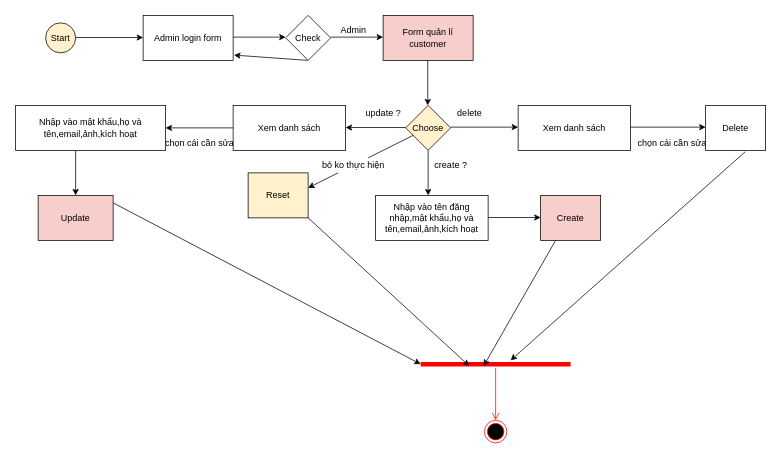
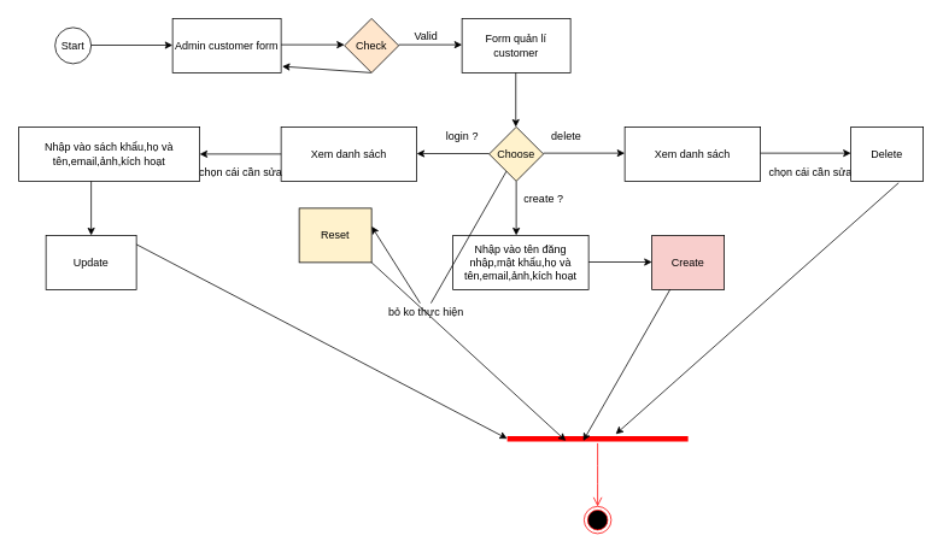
- <mxCell id="9" value="Admin" style="text;html=1;align=center;verticalAlign=middle;resizable=0;points=[];;autosize=1;" parent="1" vertex="1"><mxGeometry x="450" y="30" width="40" height="20" as="geometry" /></mxCell>
+ <mxCell id="9" value="Valid" style="text;html=1;align=center;verticalAlign=middle;resizable=0;points=[];;autosize=1;" parent="1" vertex="1"><mxGeometry x="450" y="30" width="40" height="20" as="geometry" /></mxCell>
- <mxCell id="2" value="Start" style="ellipse;whiteSpace=wrap;html=1;fillColor=#fff2cc;" parent="1" vertex="1"><mxGeometry x="60" y="30" width="40" height="40" as="geometry" /></mxCell>
+ <mxCell id="2" value="Start" style="ellipse;whiteSpace=wrap;html=1;" parent="1" vertex="1"><mxGeometry x="60" y="30" width="40" height="40" as="geometry" /></mxCell>
- <mxCell id="4" value="Admin login form" style="rounded=0;whiteSpace=wrap;html=1;" parent="1" vertex="1"><mxGeometry x="190" y="20" width="120" height="60" as="geometry" /></mxCell>
+ <mxCell id="4" value="Admin customer form" style="rounded=0;whiteSpace=wrap;html=1;" parent="1" vertex="1"><mxGeometry x="190" y="20" width="120" height="60" as="geometry" /></mxCell>
- <mxCell id="6" value="Check" style="rhombus;whiteSpace=wrap;html=1;" parent="1" vertex="1"><mxGeometry x="380" y="20" width="60" height="60" as="geometry" /></mxCell>
+ <mxCell id="6" value="Check" style="rhombus;whiteSpace=wrap;html=1;fillColor=#ffe6cc;" parent="1" vertex="1"><mxGeometry x="380" y="20" width="60" height="60" as="geometry" /></mxCell>
- <mxCell id="8" value="Form quản lí customer" style="rounded=0;whiteSpace=wrap;html=1;fillColor=#f8cecc;" parent="1" vertex="1"><mxGeometry x="510" y="20" width="120" height="60" as="geometry" /></mxCell>
+ <mxCell id="8" value="Form quản lí customer" style="rounded=0;whiteSpace=wrap;html=1;" parent="1" vertex="1"><mxGeometry x="510" y="20" width="120" height="60" as="geometry" /></mxCell>
- <mxCell id="22" value="update ?" style="text;html=1;align=center;verticalAlign=middle;resizable=0;points=[];;autosize=1;" parent="1" vertex="1"><mxGeometry x="480" y="140" width="60" height="20" as="geometry" /></mxCell>
+ <mxCell id="22" value="login ?" style="text;html=1;align=center;verticalAlign=middle;resizable=0;points=[];;autosize=1;" parent="1" vertex="1"><mxGeometry x="480" y="140" width="60" height="20" as="geometry" /></mxCell>
- <mxCell id="26" value="Nhập vào mật khẩu,họ và tên,email,ảnh,kích hoạt" style="rounded=0;whiteSpace=wrap;html=1;" parent="1" vertex="1"><mxGeometry x="20" y="140" width="200" height="60" as="geometry" /></mxCell>
+ <mxCell id="26" value="Nhập vào sách khẩu,họ và tên,email,ảnh,kích hoạt" style="rounded=0;whiteSpace=wrap;html=1;" parent="1" vertex="1"><mxGeometry x="20" y="140" width="200" height="60" as="geometry" /></mxCell>
- <mxCell id="37" value="bỏ ko thực hiện" style="text;html=1;align=center;verticalAlign=middle;resizable=0;points=[];;autosize=1;" parent="1" vertex="1"><mxGeometry x="420" y="210" width="100" height="20" as="geometry" /></mxCell>
+ <mxCell id="37" value="bỏ ko thực hiện" style="text;html=1;align=center;verticalAlign=middle;resizable=0;points=[];;autosize=1;" parent="1" vertex="1"><mxGeometry x="420" y="335" width="100" height="20" as="geometry" /></mxCell>
- <mxCell id="41" value="Update" style="rounded=0;whiteSpace=wrap;html=1;fillColor=#f8cecc;" vertex="1" parent="1"><mxGeometry x="50" y="260" width="100" height="60" as="geometry" /></mxCell>
+ <mxCell id="41" value="Update" style="rounded=0;whiteSpace=wrap;html=1;" vertex="1" parent="1"><mxGeometry x="50" y="260" width="100" height="60" as="geometry" /></mxCell>
